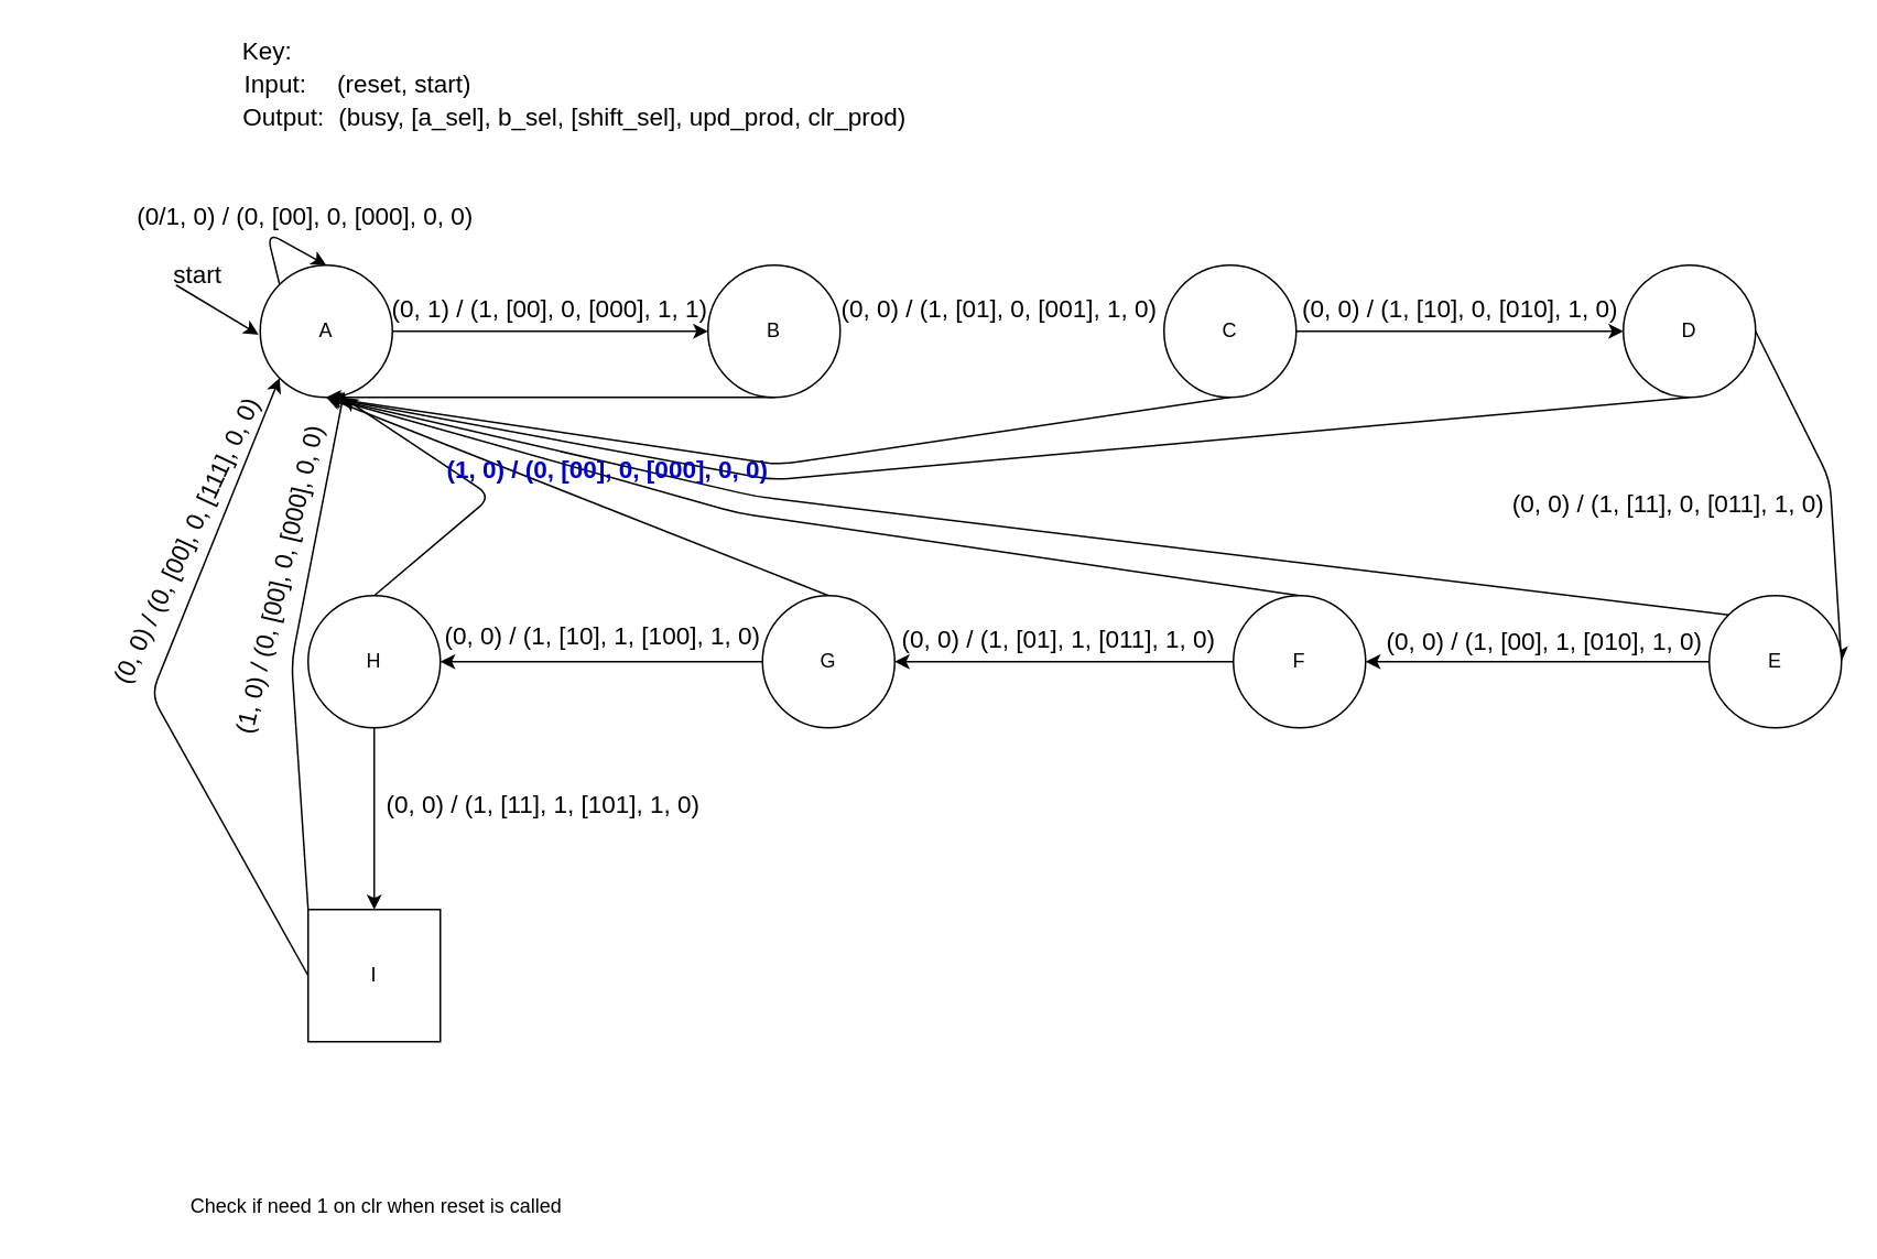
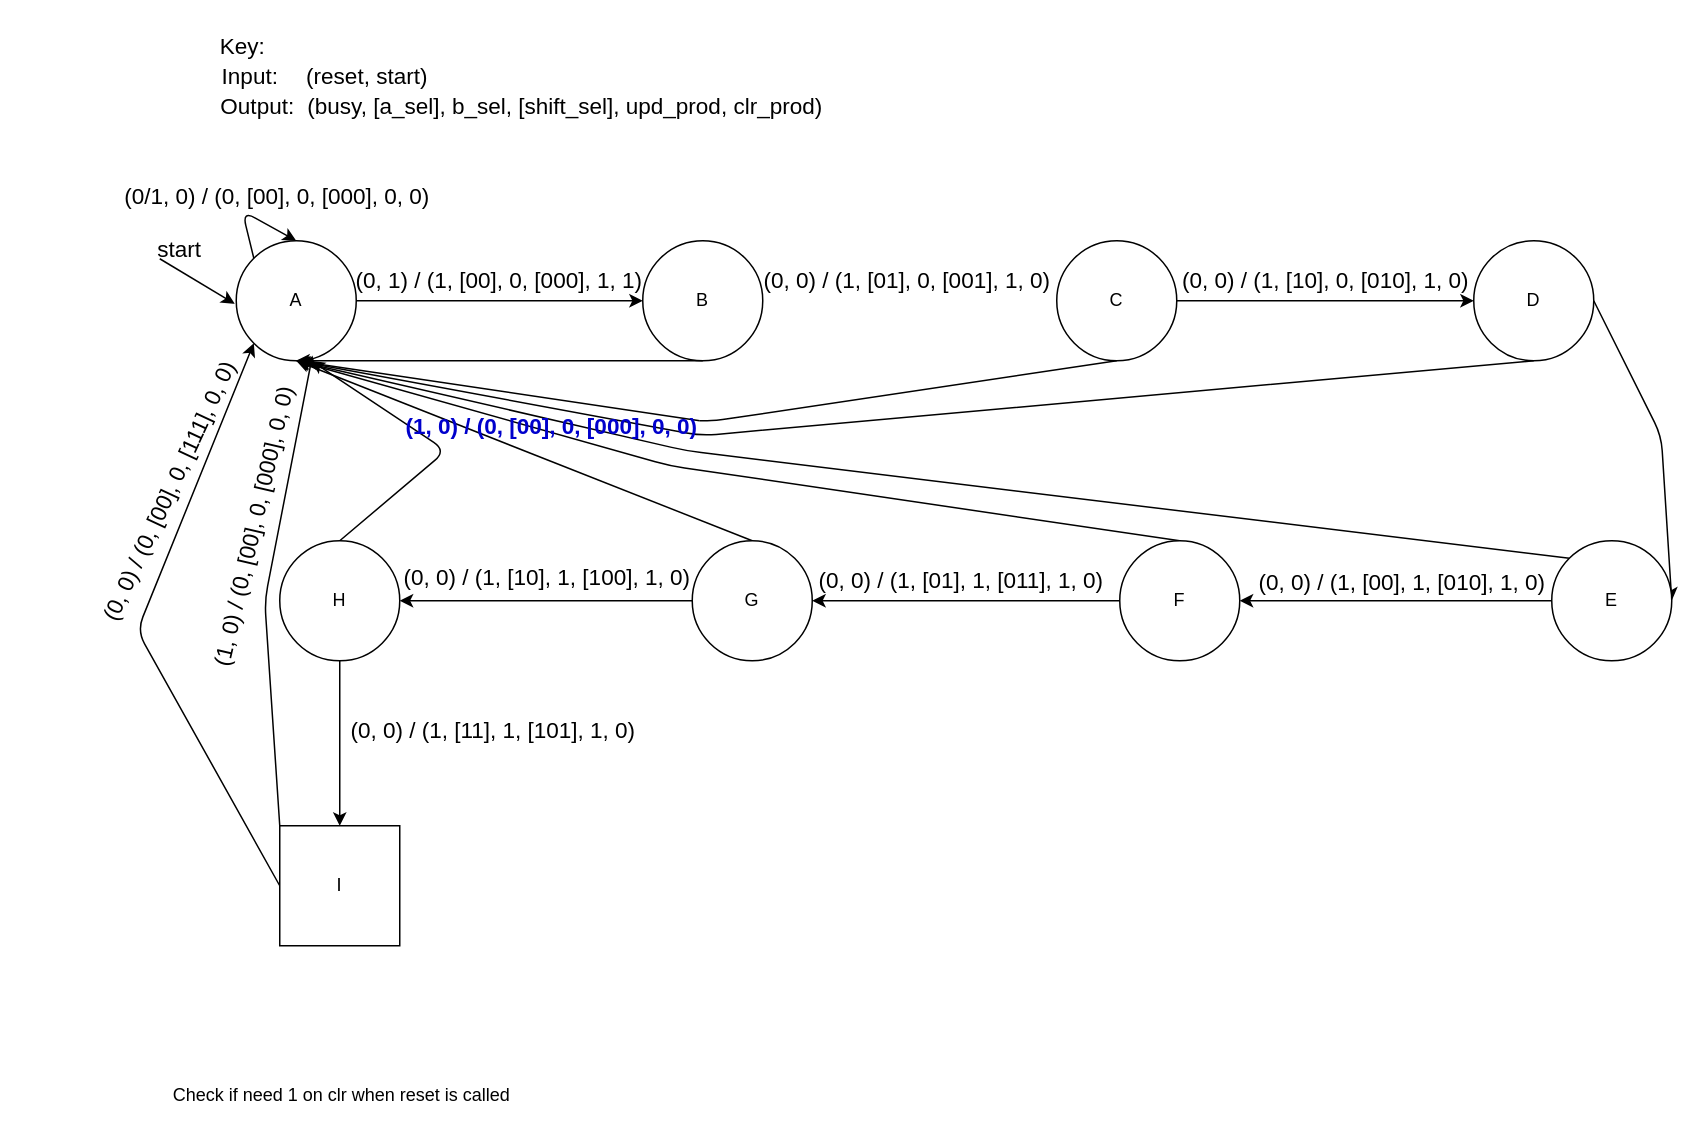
- <mxCell id="38" value="(0, 0) / (1, [11], 0, [011], 1, 0)&lt;br style=&quot;font-size: 15px&quot;&gt;&amp;nbsp;" style="text;html=1;align=center;verticalAlign=middle;resizable=0;points=[];autosize=1;strokeColor=none;fillColor=none;fontSize=15;" vertex="1" parent="1"><mxGeometry x="909" y="293" width="200" height="40" as="geometry" /></mxCell>
